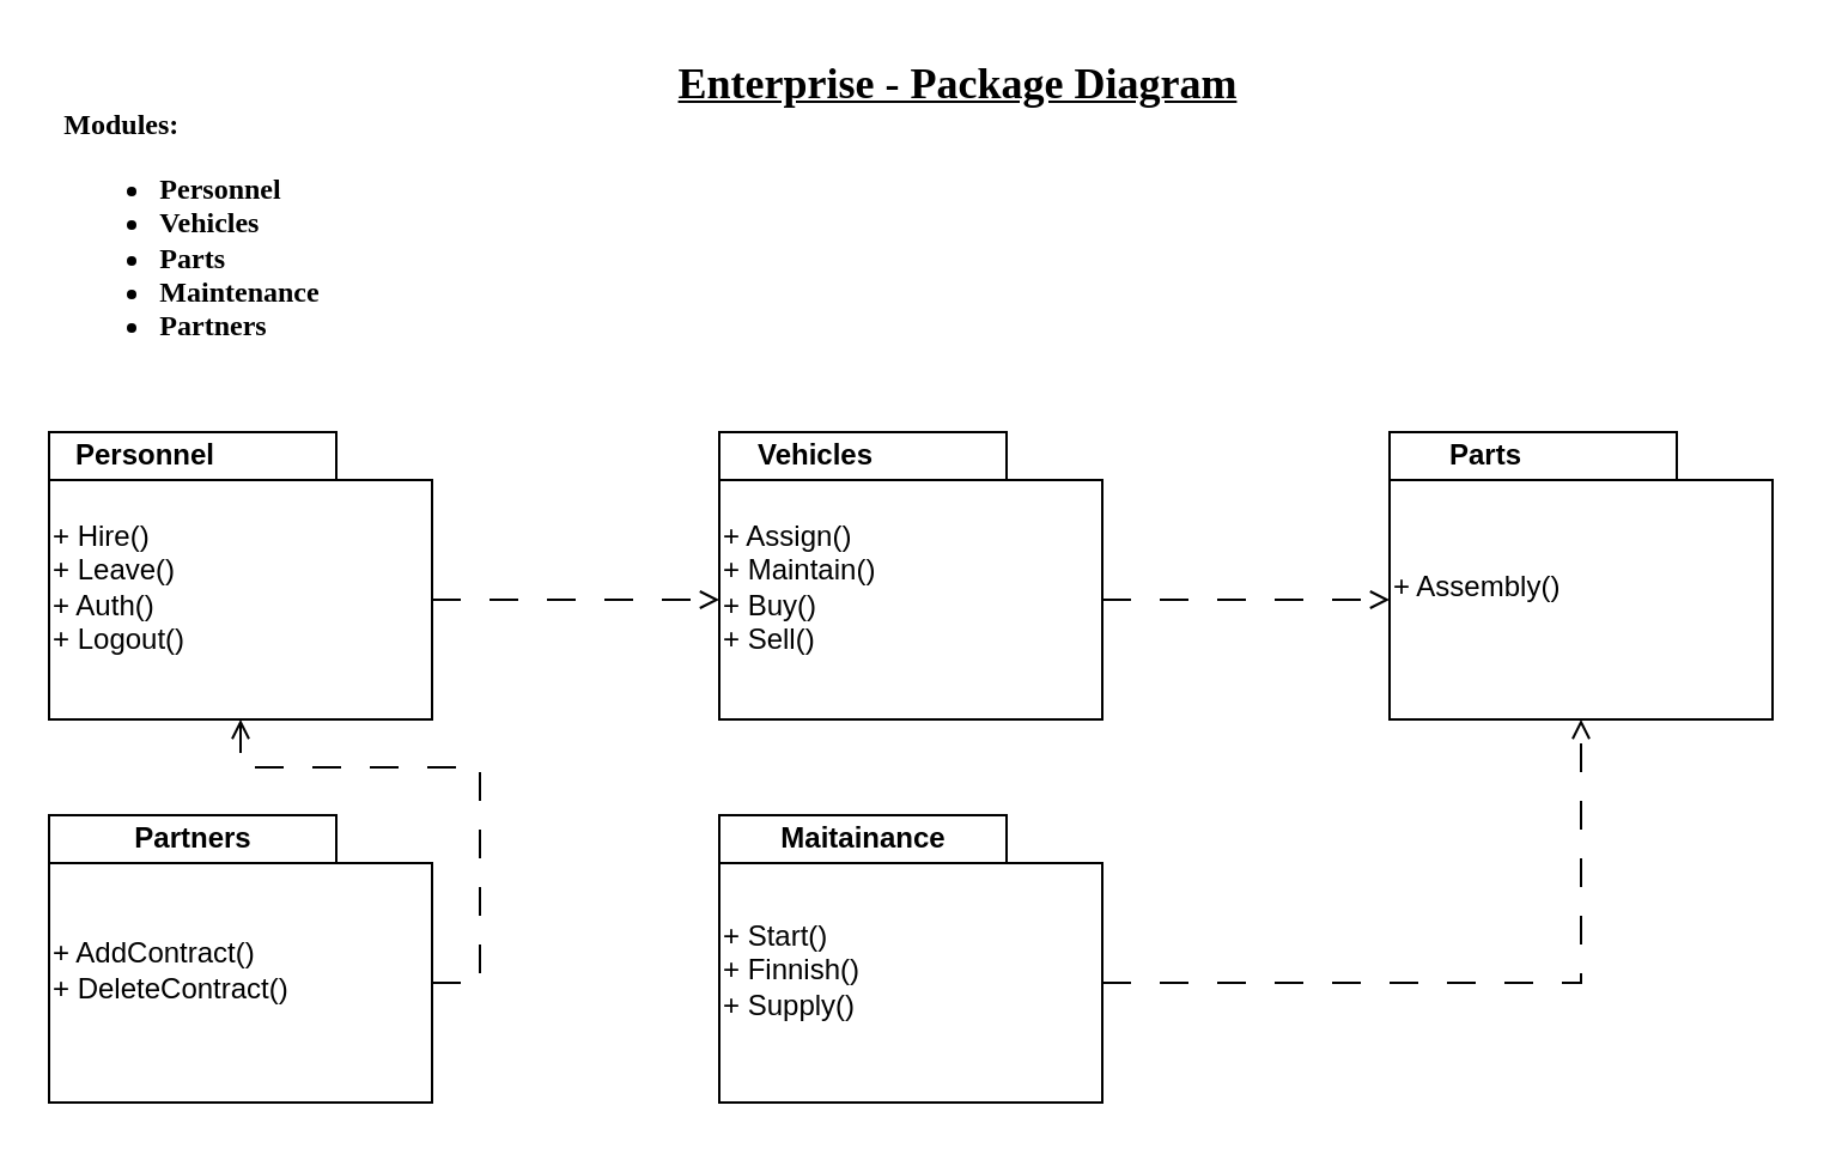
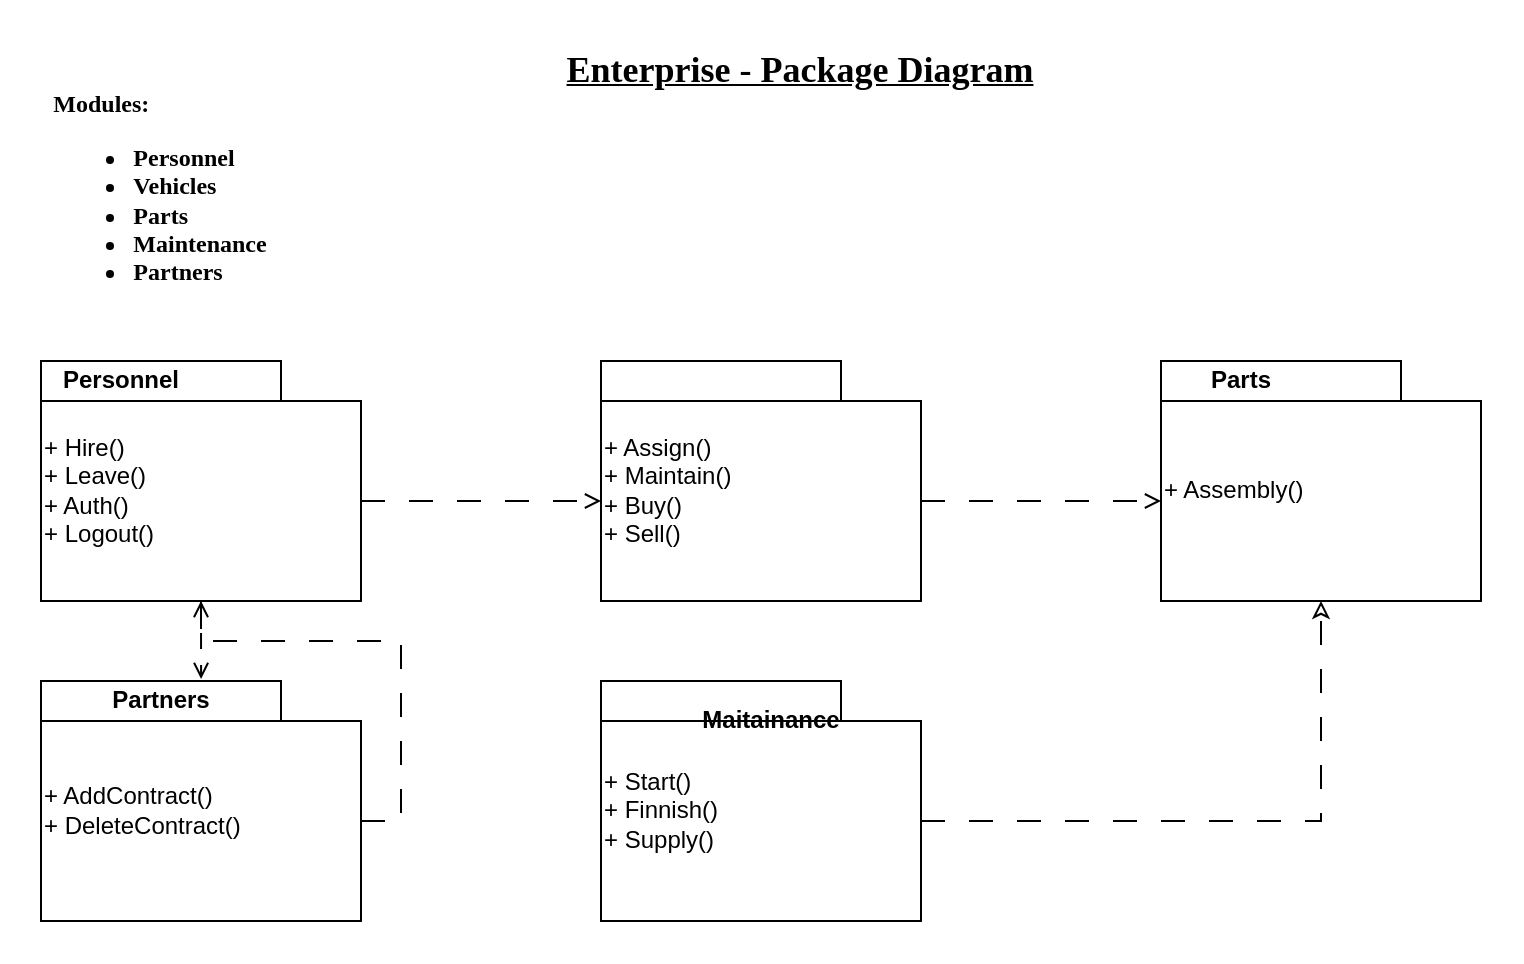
- <mxCell id="10" value="Vehicles" style="text;align=center;fontStyle=1;verticalAlign=middle;spacingLeft=3;spacingRight=3;strokeColor=none;rotatable=0;points=[[0,0.5],[1,0.5]];portConstraint=eastwest;html=1;" vertex="1" parent="1"><mxGeometry x="300" y="180" width="80" height="20" as="geometry" /></mxCell>
- <mxCell id="12" style="edgeStyle=orthogonalEdgeStyle;rounded=0;orthogonalLoop=1;jettySize=auto;html=1;exitX=0;exitY=0;exitDx=160;exitDy=70;exitPerimeter=0;entryX=0.5;entryY=1;entryDx=0;entryDy=0;entryPerimeter=0;dashed=1;dashPattern=12 12;endArrow=open;endFill=0;" edge="1" parent="1" source="13" target="11"><mxGeometry relative="1" as="geometry" /></mxCell>
+ <mxCell id="12" style="edgeStyle=orthogonalEdgeStyle;rounded=0;orthogonalLoop=1;jettySize=auto;html=1;exitX=0;exitY=0;exitDx=160;exitDy=70;exitPerimeter=0;entryX=0.5;entryY=1;entryDx=0;entryDy=0;entryPerimeter=0;dashed=1;dashPattern=12 12;endArrow=classic;endFill=0;" edge="1" parent="1" source="13" target="11"><mxGeometry relative="1" as="geometry" /></mxCell>
+ <mxCell id="4" style="edgeStyle=orthogonalEdgeStyle;rounded=0;orthogonalLoop=1;jettySize=auto;html=1;exitX=0.5;exitY=1;exitDx=0;exitDy=0;exitPerimeter=0;entryX=0.667;entryY=-0.05;entryDx=0;entryDy=0;entryPerimeter=0;dashed=1;dashPattern=8 8;endArrow=open;endFill=0;" edge="1" parent="1" source="6" target="17"><mxGeometry relative="1" as="geometry" /></mxCell>
- <mxCell id="18" value="Maitainance" style="text;align=center;fontStyle=1;verticalAlign=middle;spacingLeft=3;spacingRight=3;strokeColor=none;rotatable=0;points=[[0,0.5],[1,0.5]];portConstraint=eastwest;html=1;" vertex="1" parent="1"><mxGeometry x="300" y="340" width="120" height="20" as="geometry" /></mxCell>
+ <mxCell id="18" value="Maitainance" style="text;align=center;fontStyle=1;verticalAlign=middle;spacingLeft=3;spacingRight=3;strokeColor=none;rotatable=0;points=[[0,0.5],[1,0.5]];portConstraint=eastwest;html=1;" vertex="1" parent="1"><mxGeometry x="325" y="350" width="120" height="20" as="geometry" /></mxCell>
